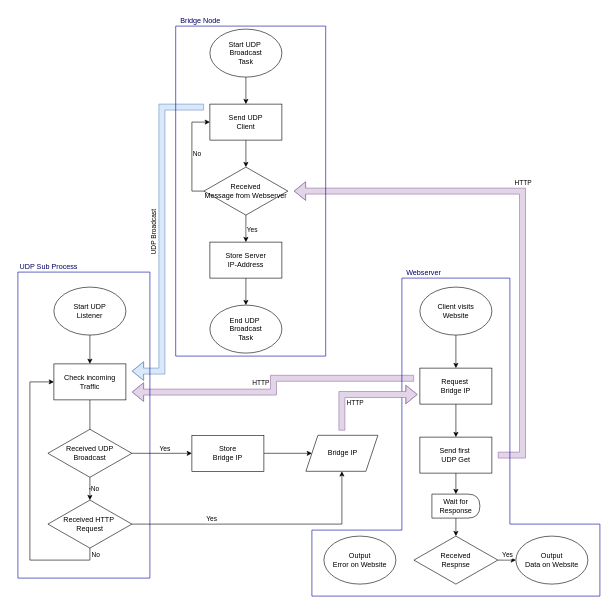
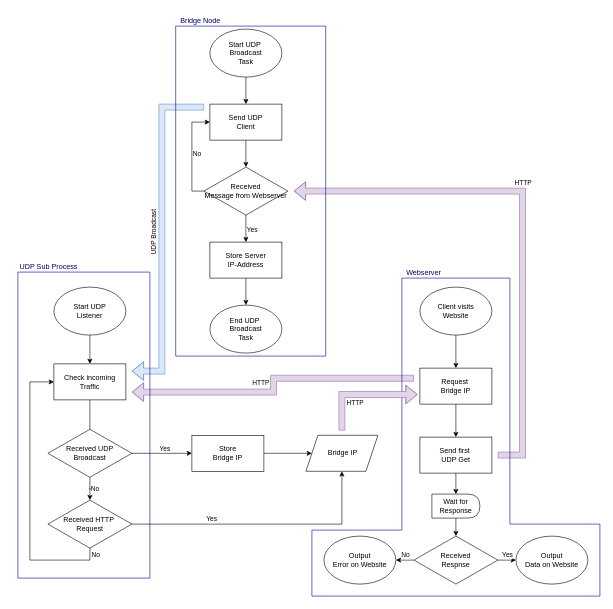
+ <mxCell id="44" style="edgeStyle=orthogonalEdgeStyle;rounded=0;orthogonalLoop=1;jettySize=auto;html=1;exitX=0;exitY=0.5;exitDx=0;exitDy=0;entryX=1;entryY=0.5;entryDx=0;entryDy=0;" edge="1" parent="1" source="48" target="51"><mxGeometry relative="1" as="geometry" /></mxCell>
+ <mxCell id="45" value="No" style="edgeLabel;html=1;align=center;verticalAlign=bottom;resizable=0;points=[];labelPosition=center;verticalLabelPosition=top;" vertex="1" connectable="0" parent="44"><mxGeometry relative="1" as="geometry"><mxPoint as="offset" /></mxGeometry></mxCell>
